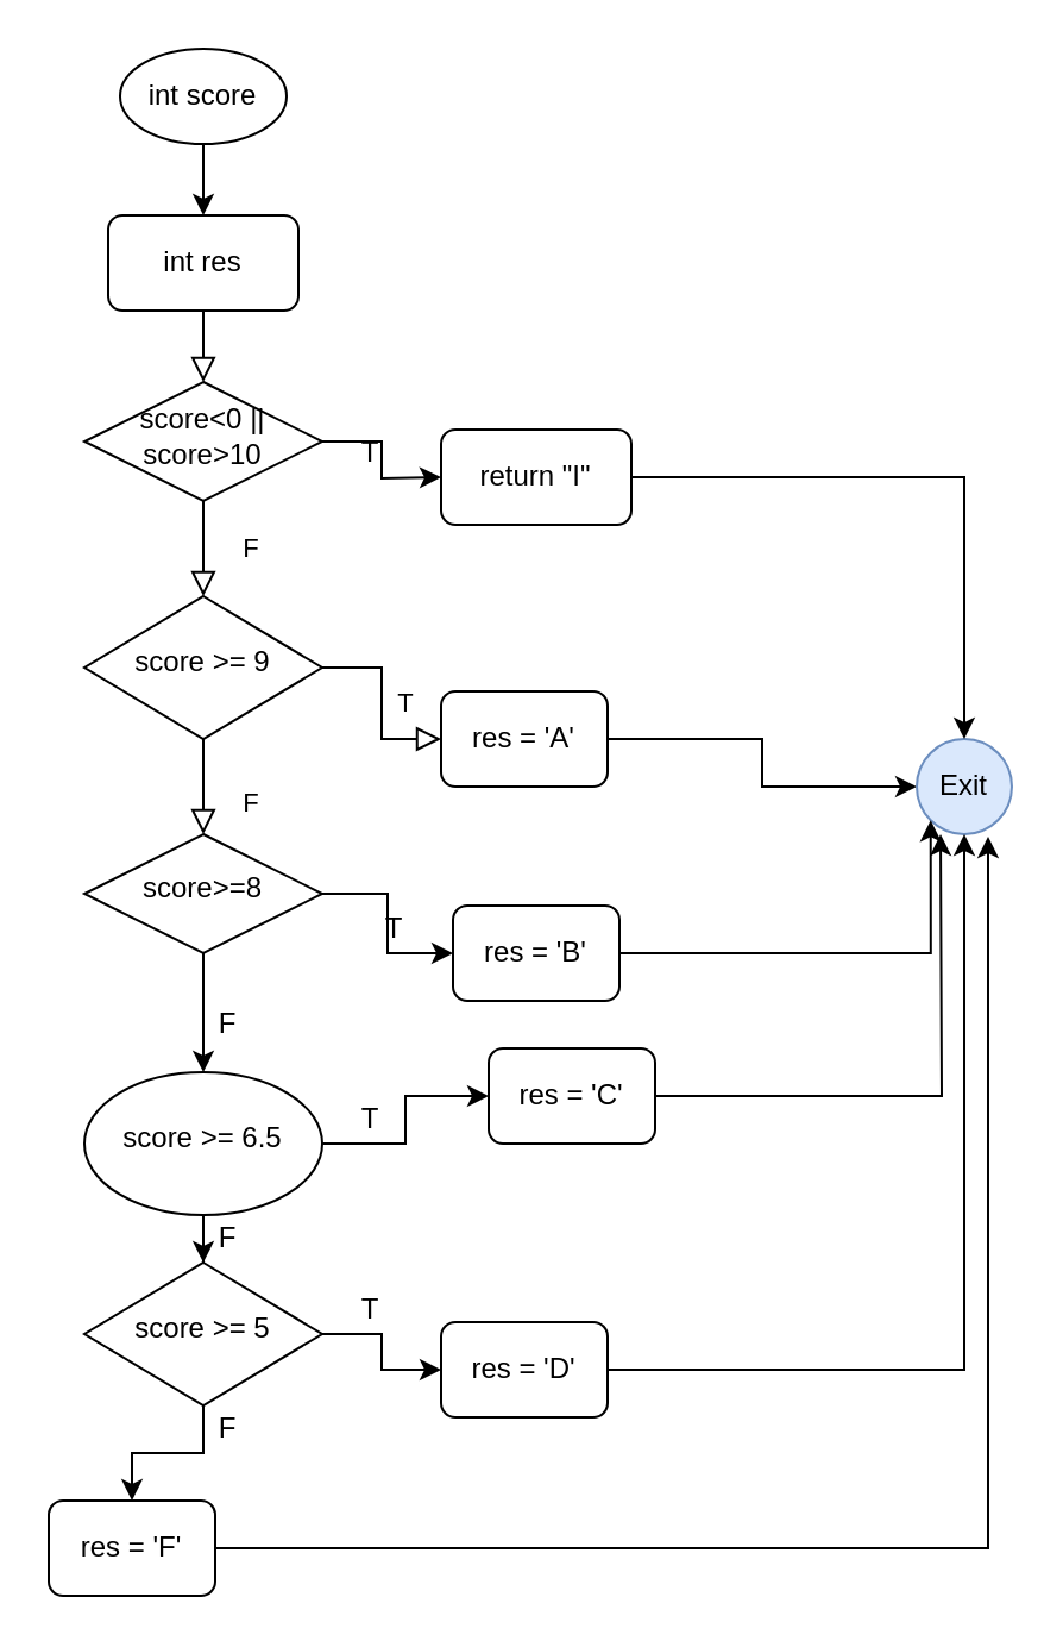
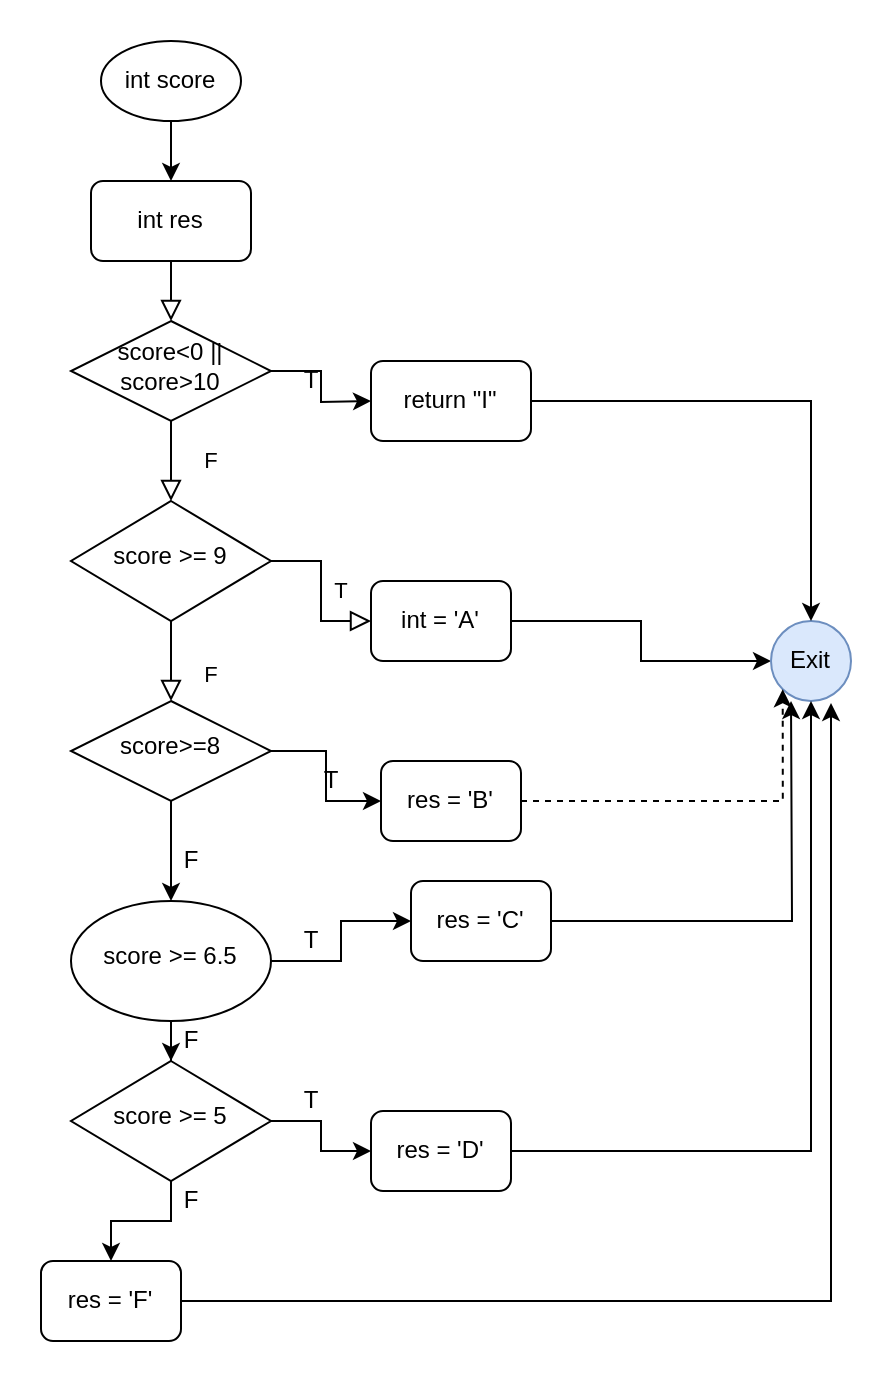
- <mxCell id="14" value="res = 'A'" style="rounded=1;whiteSpace=wrap;html=1;fontSize=12;glass=0;strokeWidth=1;shadow=0;" parent="1" vertex="1"><mxGeometry x="185" y="290" width="70" height="40" as="geometry" /></mxCell>
+ <mxCell id="14" value="int = 'A'" style="rounded=1;whiteSpace=wrap;html=1;fontSize=12;glass=0;strokeWidth=1;shadow=0;" parent="1" vertex="1"><mxGeometry x="185" y="290" width="70" height="40" as="geometry" /></mxCell>
- <mxCell id="21" style="edgeStyle=orthogonalEdgeStyle;rounded=0;orthogonalLoop=1;jettySize=auto;html=1;exitX=1;exitY=0.5;exitDx=0;exitDy=0;entryX=0;entryY=1;entryDx=0;entryDy=0;" parent="1" source="22" target="16" edge="1"><mxGeometry relative="1" as="geometry" /></mxCell>
+ <mxCell id="21" style="edgeStyle=orthogonalEdgeStyle;rounded=0;orthogonalLoop=1;jettySize=auto;html=1;exitX=1;exitY=0.5;exitDx=0;exitDy=0;entryX=0;entryY=1;entryDx=0;entryDy=0;dashed=1;" parent="1" source="22" target="16" edge="1"><mxGeometry relative="1" as="geometry" /></mxCell>
